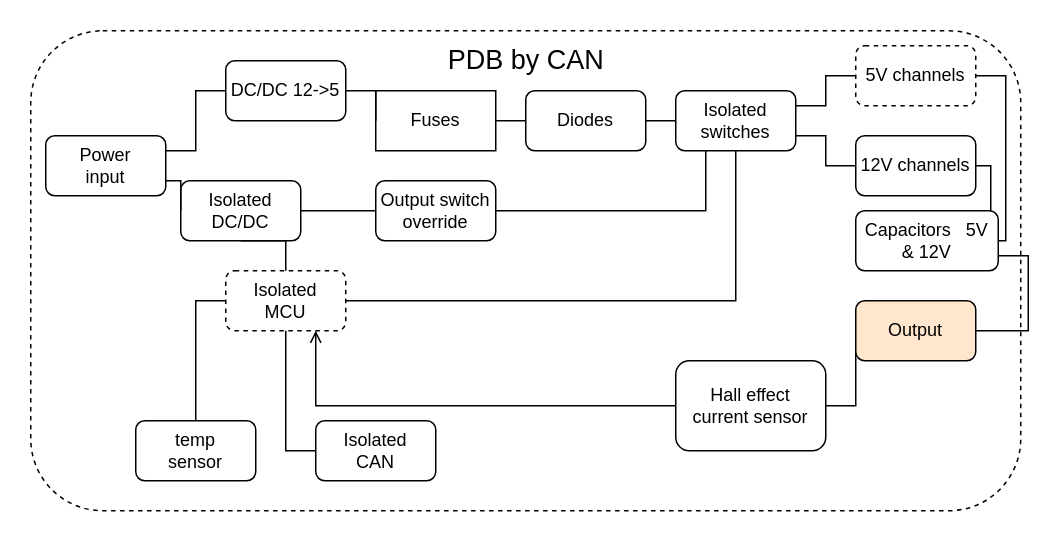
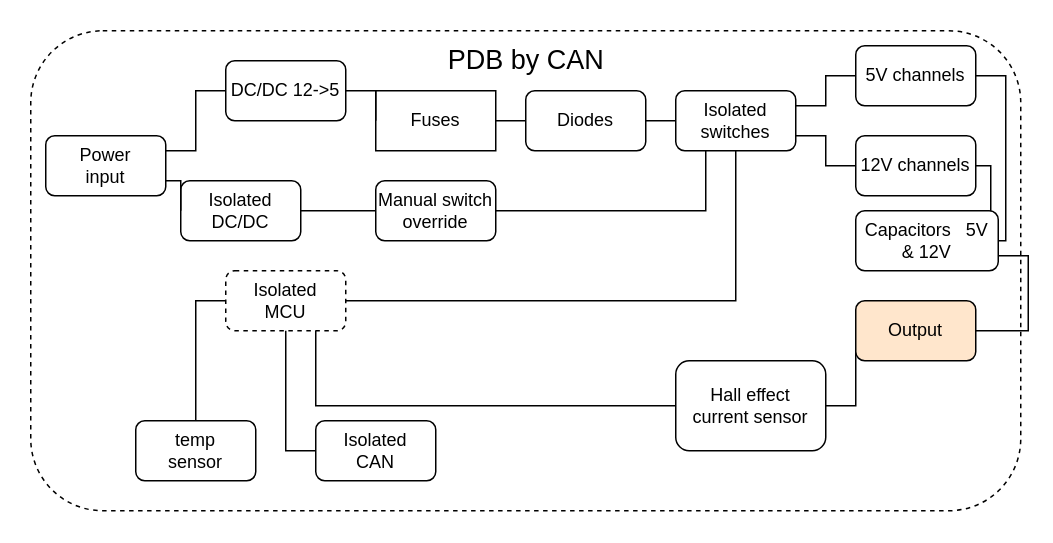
- <mxCell id="28" value="5V channels" style="rounded=1;whiteSpace=wrap;html=1;dashed=1;" parent="1" vertex="1"><mxGeometry x="570" y="30" width="80" height="40" as="geometry" /></mxCell>
+ <mxCell id="28" value="5V channels" style="rounded=1;whiteSpace=wrap;html=1;" parent="1" vertex="1"><mxGeometry x="570" y="30" width="80" height="40" as="geometry" /></mxCell>
- <mxCell id="30" value="&lt;div&gt;Output switch override&lt;/div&gt;" style="rounded=1;whiteSpace=wrap;html=1;" vertex="1" parent="1"><mxGeometry x="250" y="120" width="80" height="40" as="geometry" /></mxCell>
+ <mxCell id="30" value="&lt;div&gt;Manual switch override&lt;/div&gt;" style="rounded=1;whiteSpace=wrap;html=1;" vertex="1" parent="1"><mxGeometry x="250" y="120" width="80" height="40" as="geometry" /></mxCell>
- <mxCell id="19" style="edgeStyle=orthogonalEdgeStyle;rounded=0;orthogonalLoop=1;jettySize=auto;html=1;exitX=0.5;exitY=1;exitDx=0;exitDy=0;entryX=0.5;entryY=0;entryDx=0;entryDy=0;endArrow=none;endFill=0;" edge="1" parent="1" source="21" target="4"><mxGeometry relative="1" as="geometry" /></mxCell>
- <mxCell id="8" style="edgeStyle=orthogonalEdgeStyle;rounded=0;orthogonalLoop=1;jettySize=auto;html=1;exitX=0;exitY=0.5;exitDx=0;exitDy=0;entryX=0.75;entryY=1;entryDx=0;entryDy=0;endArrow=open;endFill=0;" edge="1" parent="1" source="9" target="4"><mxGeometry relative="1" as="geometry" /></mxCell>
+ <mxCell id="8" style="edgeStyle=orthogonalEdgeStyle;rounded=0;orthogonalLoop=1;jettySize=auto;html=1;exitX=0;exitY=0.5;exitDx=0;exitDy=0;entryX=0.75;entryY=1;entryDx=0;entryDy=0;endArrow=none;endFill=0;" edge="1" parent="1" source="9" target="4"><mxGeometry relative="1" as="geometry" /></mxCell>
